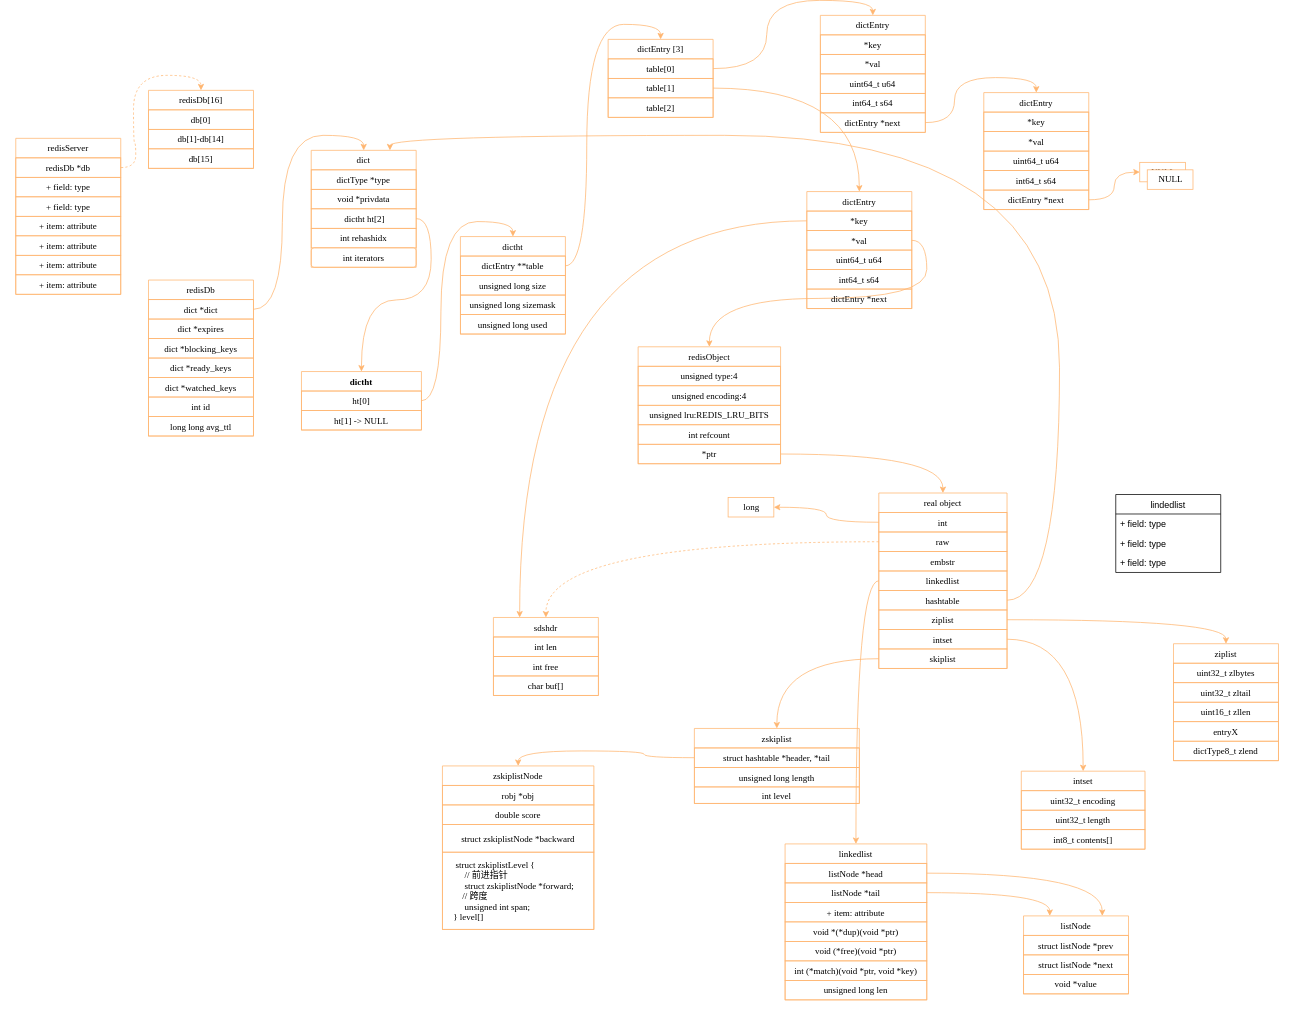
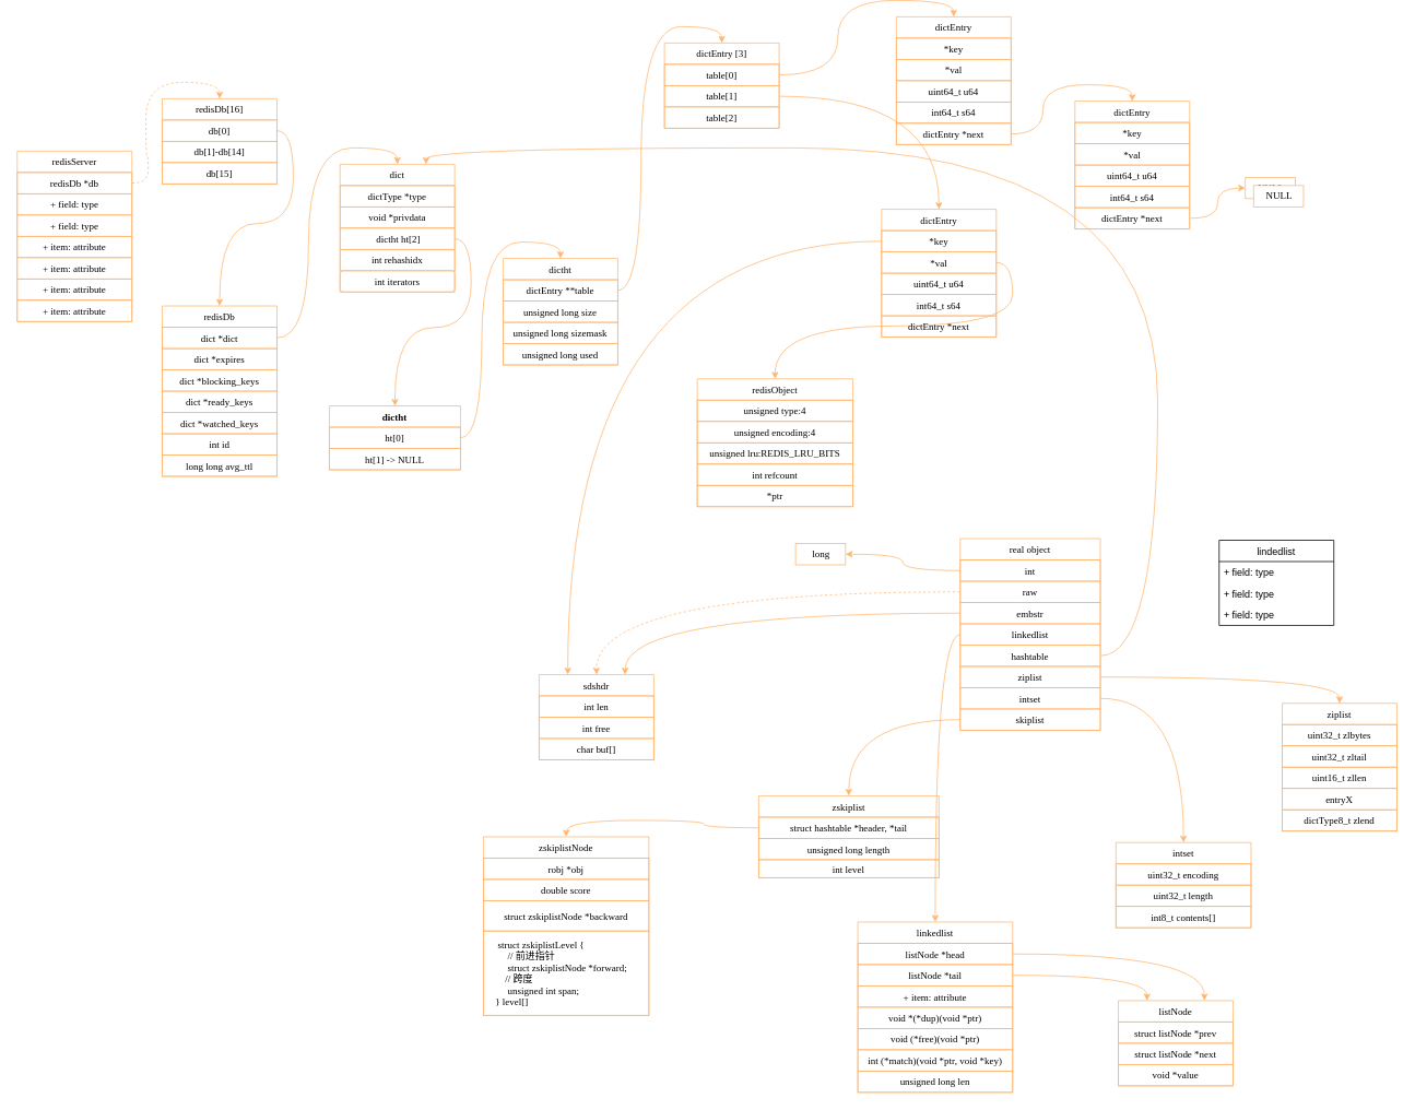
+ <mxCell id="45" style="edgeStyle=orthogonalEdgeStyle;curved=1;orthogonalLoop=1;jettySize=auto;html=1;exitX=1;exitY=0.5;exitDx=0;exitDy=0;entryX=0.5;entryY=0;entryDx=0;entryDy=0;fontFamily=Comic Sans MS;align=center;strokeColor=#FFB570;" parent="1" source="42" target="10" edge="1"><mxGeometry relative="1" as="geometry" /></mxCell>
- <mxCell id="95" style="edgeStyle=orthogonalEdgeStyle;curved=1;orthogonalLoop=1;jettySize=auto;html=1;exitX=1;exitY=0.5;exitDx=0;exitDy=0;entryX=0.5;entryY=0;entryDx=0;entryDy=0;strokeColor=#FFB570;" edge="1" parent="1" source="56" target="84"><mxGeometry relative="1" as="geometry" /></mxCell>
+ <mxCell id="97" style="edgeStyle=orthogonalEdgeStyle;curved=1;orthogonalLoop=1;jettySize=auto;html=1;exitX=0;exitY=0.5;exitDx=0;exitDy=0;entryX=0.75;entryY=0;entryDx=0;entryDy=0;strokeColor=#FFB570;" edge="1" parent="1" source="87" target="80"><mxGeometry relative="1" as="geometry" /></mxCell>
